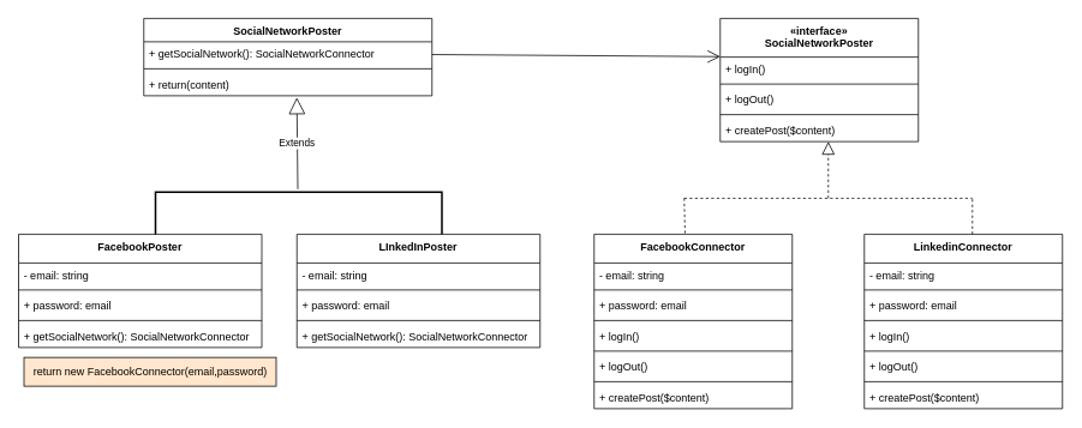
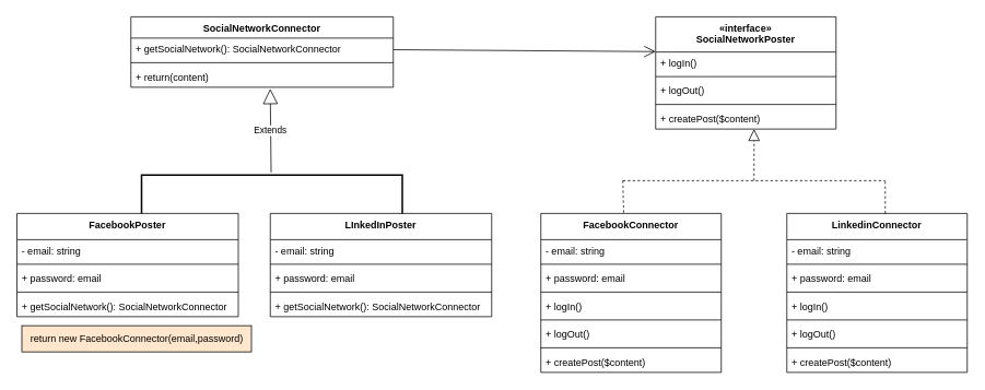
- <mxCell id="8" value="SocialNetworkPoster" style="swimlane;fontStyle=1;align=center;verticalAlign=top;childLayout=stackLayout;horizontal=1;startSize=26;horizontalStack=0;resizeParent=1;resizeParentMax=0;resizeLast=0;collapsible=1;marginBottom=0;" parent="1" vertex="1"><mxGeometry x="159" y="20" width="320" height="86" as="geometry" /></mxCell>
+ <mxCell id="8" value="SocialNetworkConnector" style="swimlane;fontStyle=1;align=center;verticalAlign=top;childLayout=stackLayout;horizontal=1;startSize=26;horizontalStack=0;resizeParent=1;resizeParentMax=0;resizeLast=0;collapsible=1;marginBottom=0;" parent="1" vertex="1"><mxGeometry x="159" y="20" width="320" height="86" as="geometry" /></mxCell>
